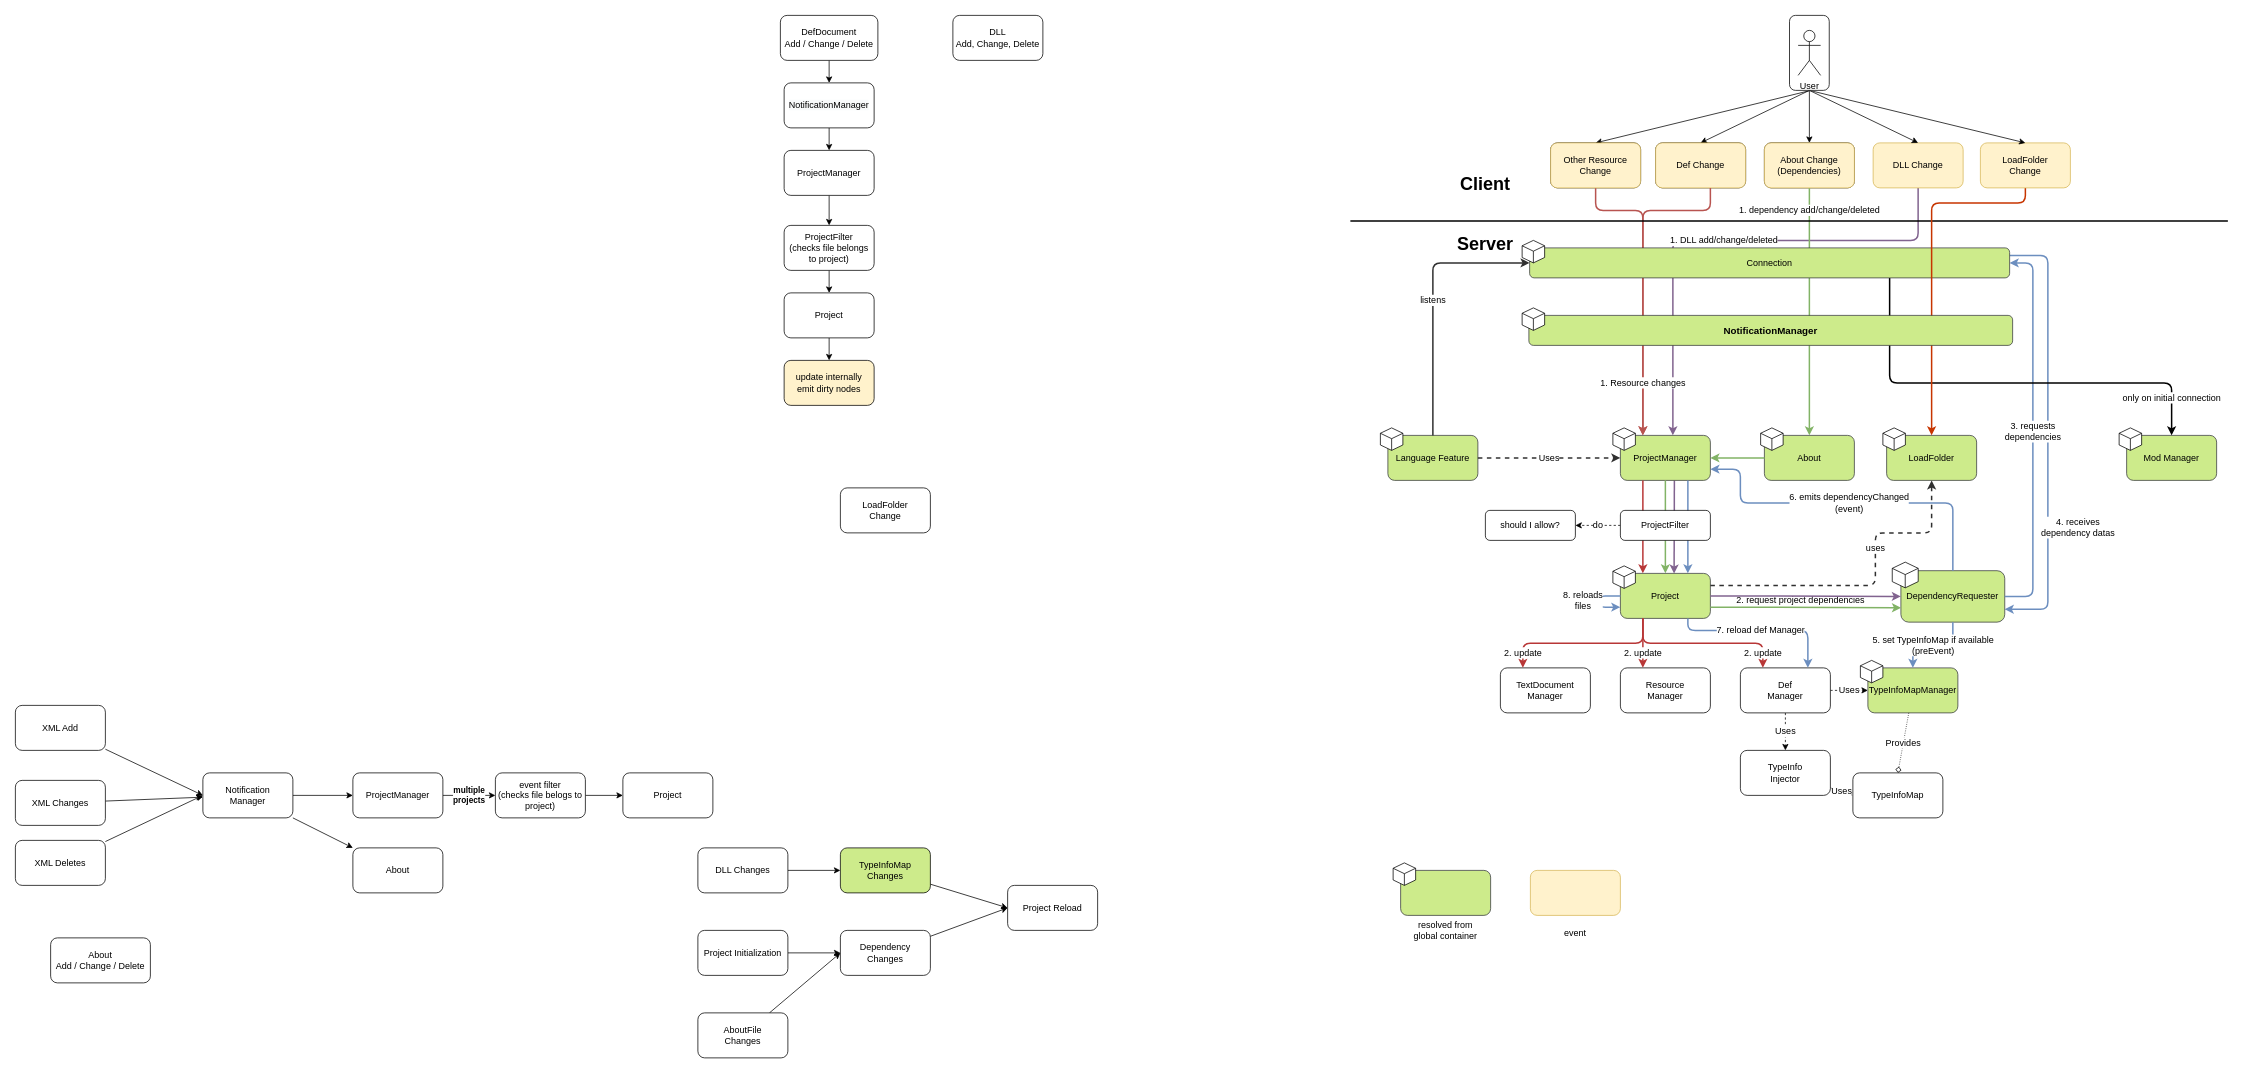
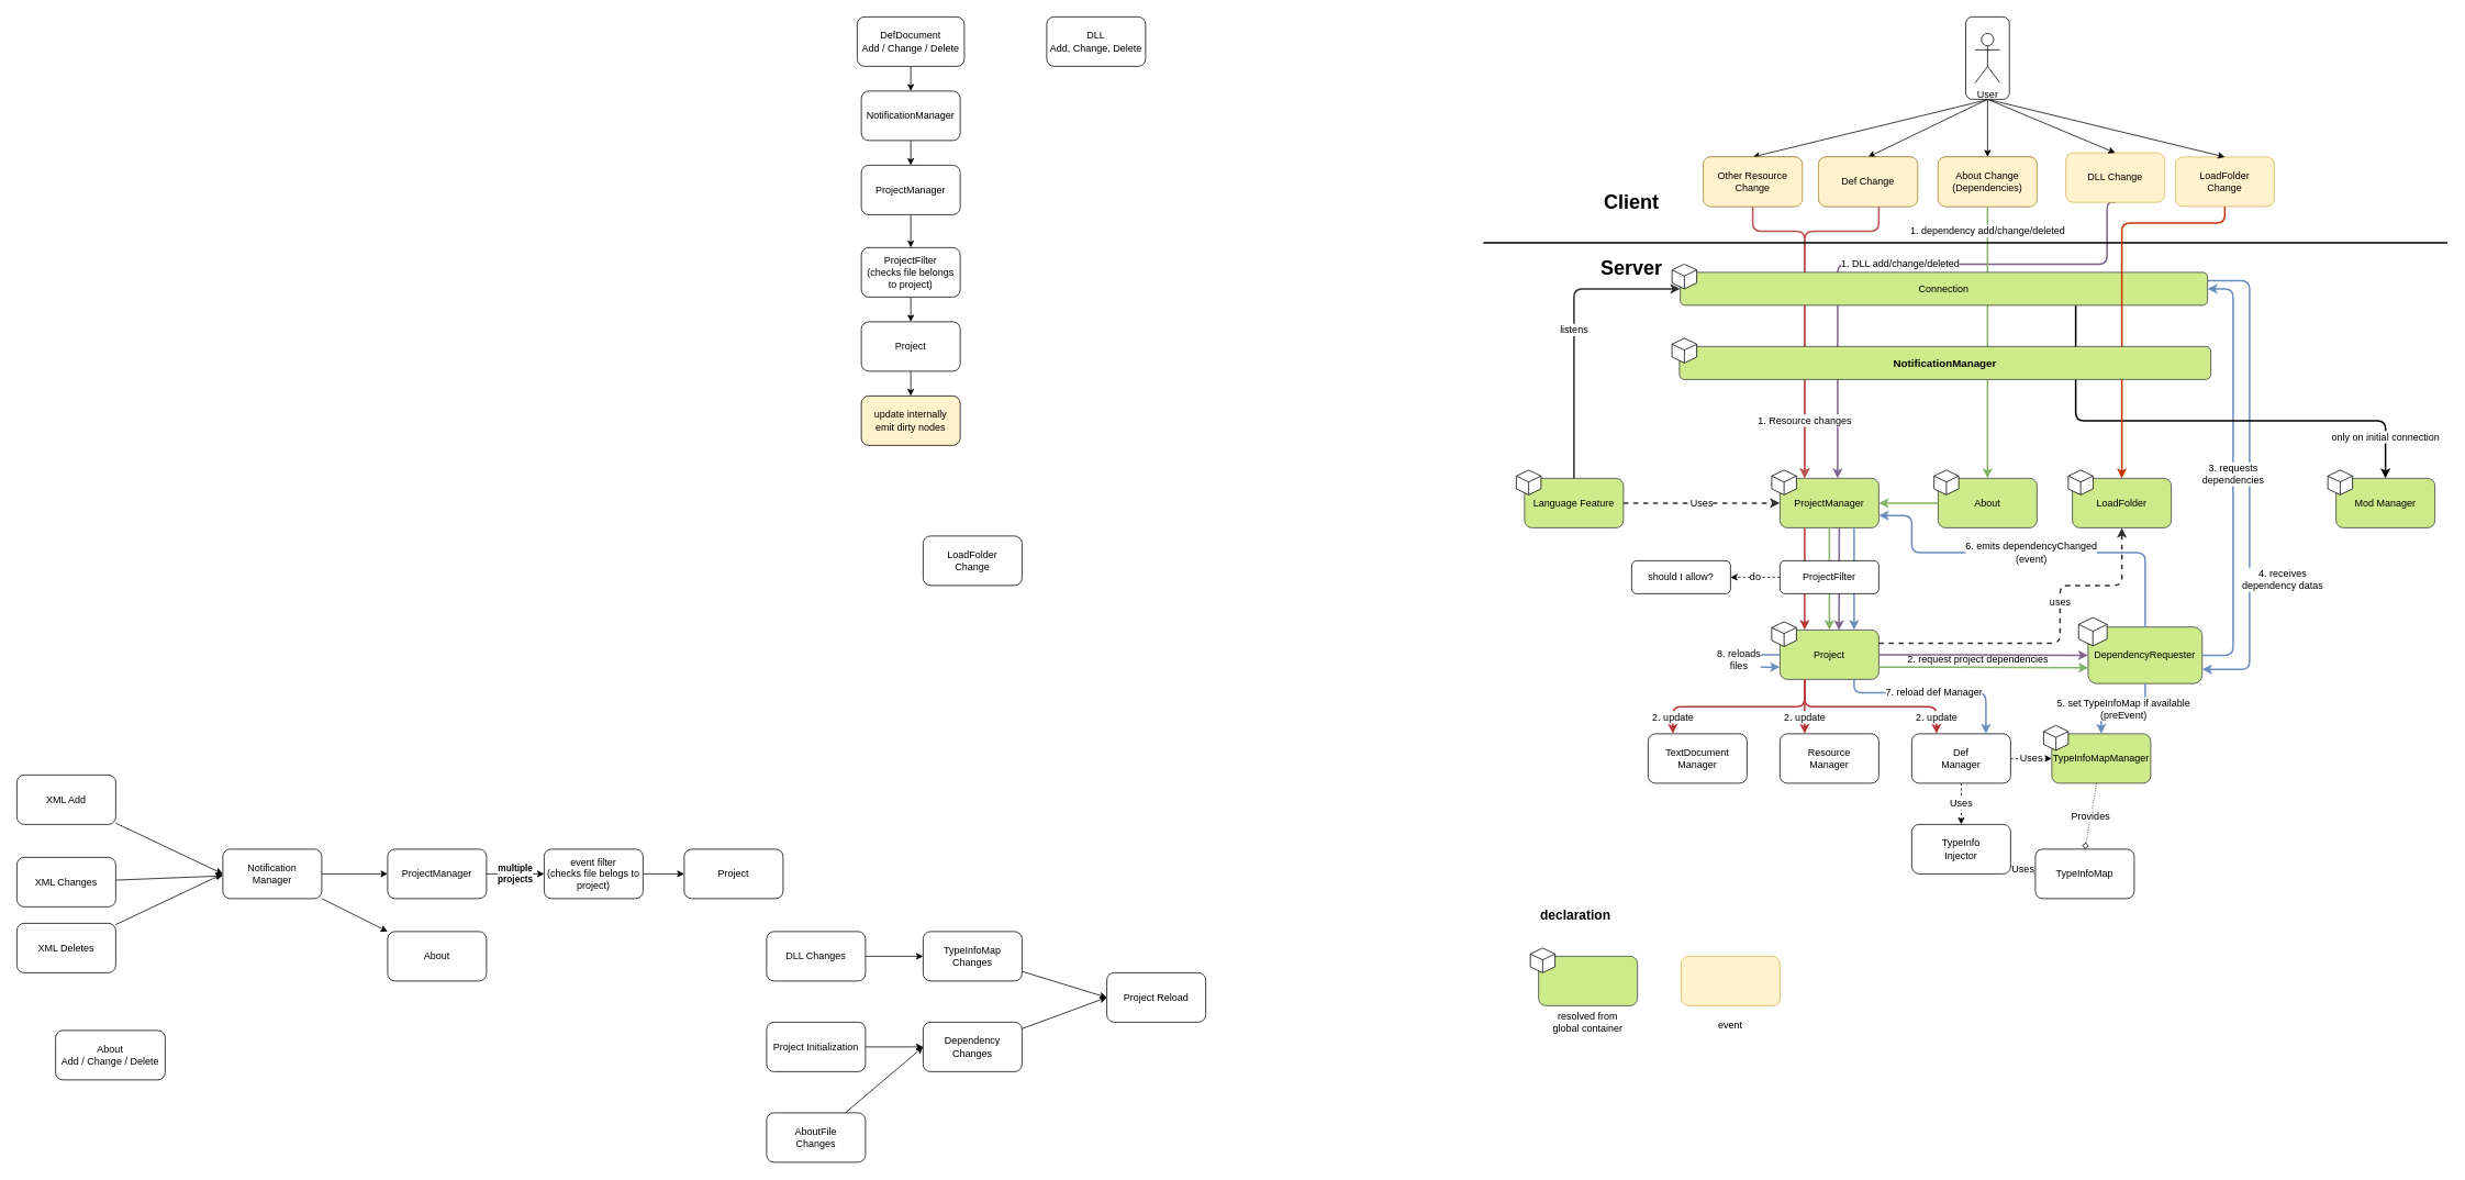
- <mxCell id="47" value="DLL Change" style="rounded=1;whiteSpace=wrap;html=1;fillColor=#fff2cc;strokeColor=#d6b656;" parent="1" vertex="1"><mxGeometry x="2497" y="190" width="120" height="60" as="geometry" /></mxCell>
+ <mxCell id="47" value="DLL Change" style="rounded=1;whiteSpace=wrap;html=1;fillColor=#fff2cc;strokeColor=#d6b656;" parent="1" vertex="1"><mxGeometry x="2507" y="185" width="120" height="60" as="geometry" /></mxCell>
+ <mxCell id="61" value="declaration" style="text;html=1;strokeColor=none;fillColor=none;align=center;verticalAlign=middle;whiteSpace=wrap;rounded=0;fontSize=16;fontStyle=1" parent="1" vertex="1"><mxGeometry x="1862" y="1100" width="100" height="20" as="geometry" /></mxCell>
- <mxCell id="9" value="TypeInfoMap&lt;br&gt;Changes" style="whiteSpace=wrap;html=1;rounded=1;fillColor=#cdeb8b;" parent="1" vertex="1"><mxGeometry x="1120" y="1130" width="120" height="60" as="geometry" /></mxCell>
+ <mxCell id="9" value="TypeInfoMap&lt;br&gt;Changes" style="whiteSpace=wrap;html=1;rounded=1;" parent="1" vertex="1"><mxGeometry x="1120" y="1130" width="120" height="60" as="geometry" /></mxCell>
